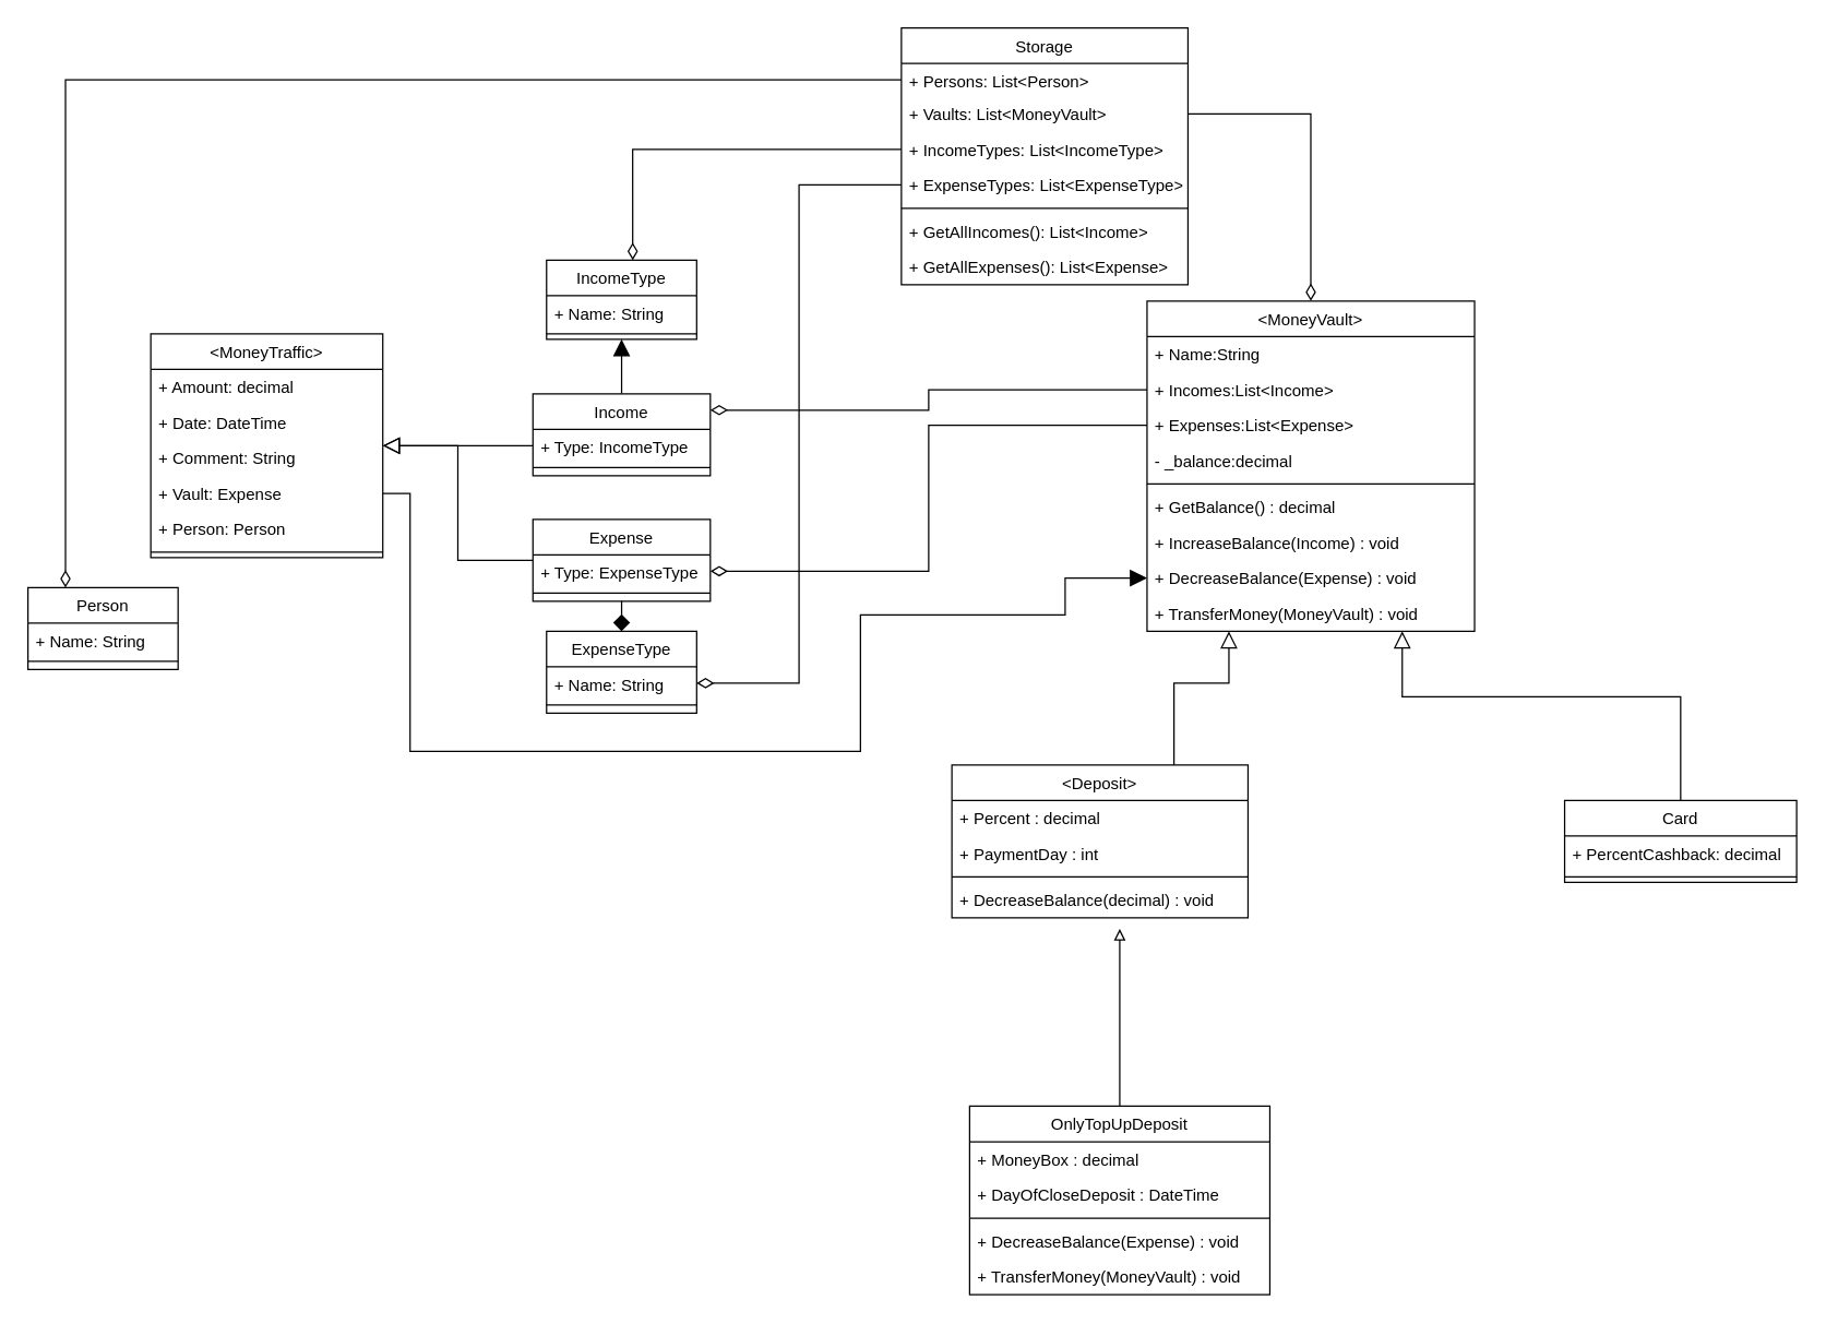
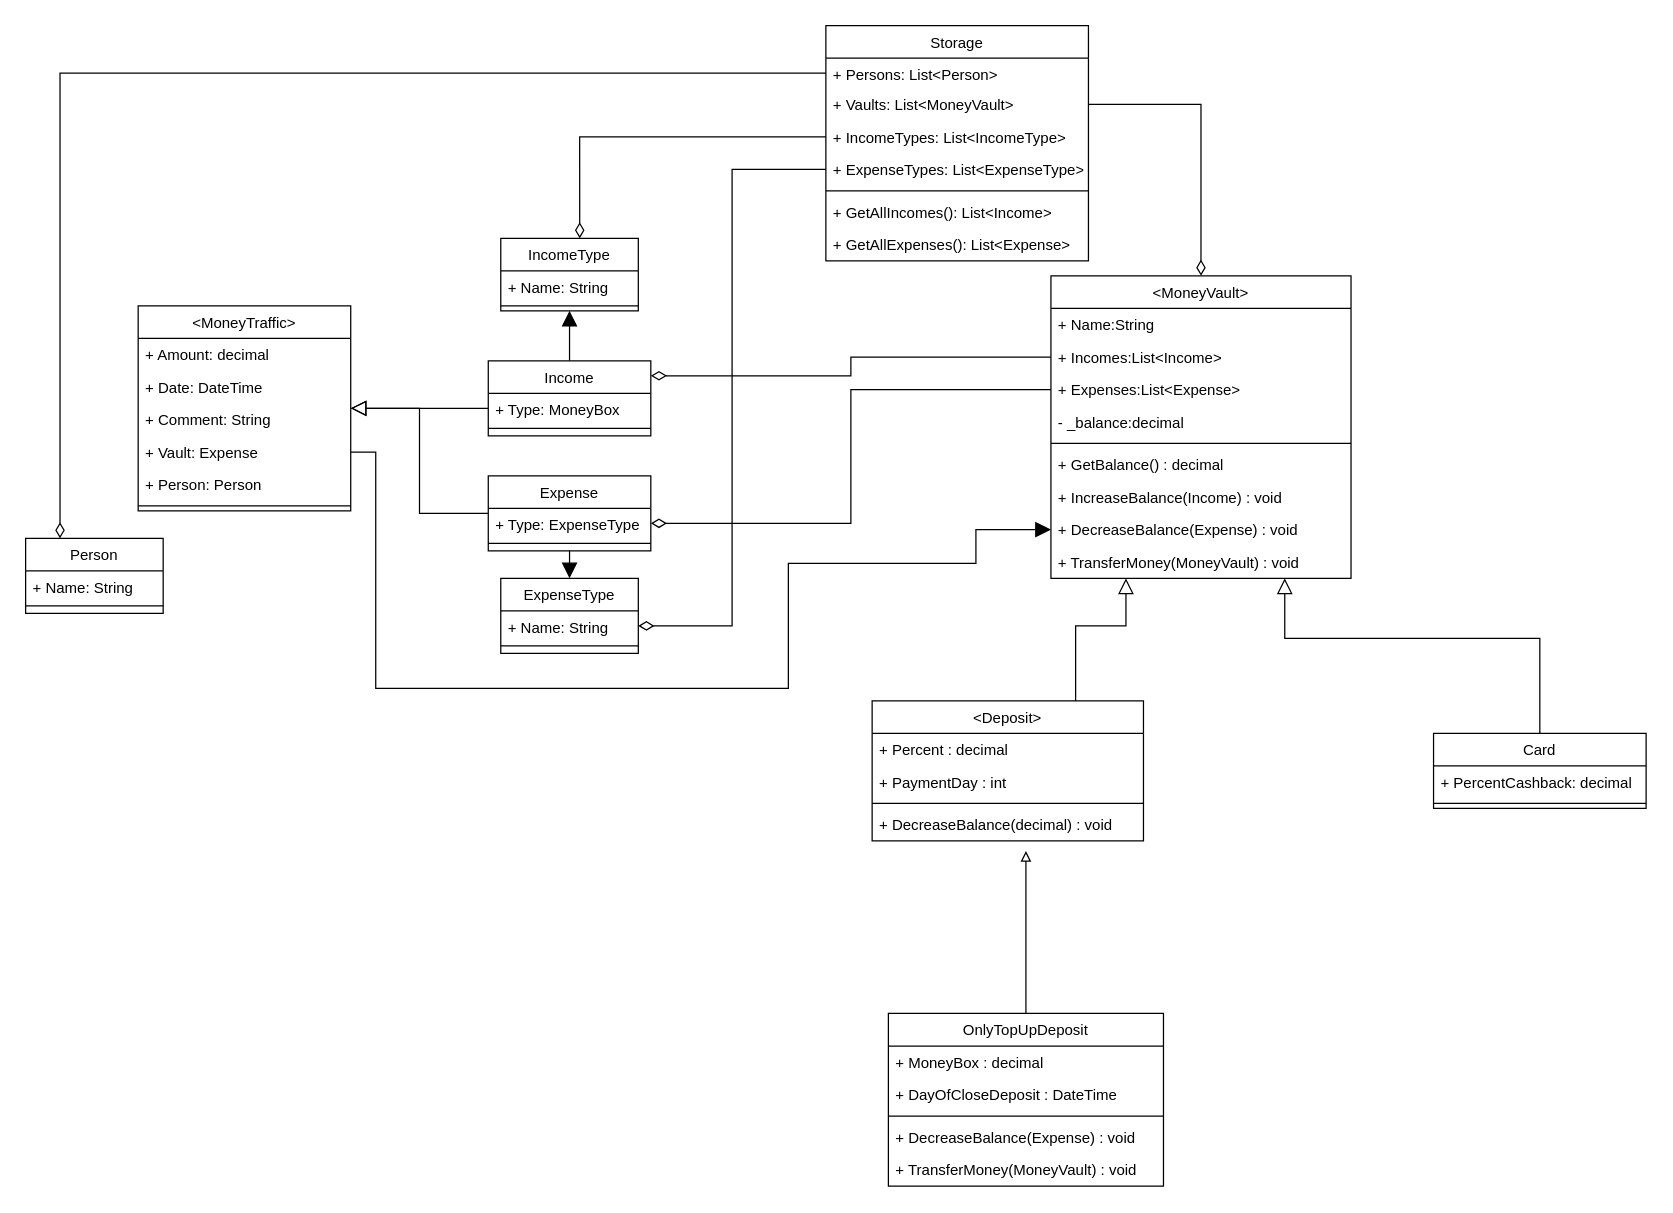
- <mxCell id="46" value="+ Type: IncomeType" style="text;align=left;verticalAlign=top;spacingLeft=4;spacingRight=4;overflow=hidden;rotatable=0;points=[[0,0.5],[1,0.5]];portConstraint=eastwest;rounded=0;shadow=0;html=0;" parent="45" vertex="1"><mxGeometry y="26" width="130" height="24" as="geometry" /></mxCell>
+ <mxCell id="46" value="+ Type: MoneyBox" style="text;align=left;verticalAlign=top;spacingLeft=4;spacingRight=4;overflow=hidden;rotatable=0;points=[[0,0.5],[1,0.5]];portConstraint=eastwest;rounded=0;shadow=0;html=0;" parent="45" vertex="1"><mxGeometry y="26" width="130" height="24" as="geometry" /></mxCell>
- <mxCell id="48" style="edgeStyle=orthogonalEdgeStyle;rounded=0;orthogonalLoop=1;jettySize=auto;html=1;exitX=0.5;exitY=1;exitDx=0;exitDy=0;endArrow=diamond;endFill=1;endSize=10;" parent="1" source="50" target="56" edge="1"><mxGeometry relative="1" as="geometry" /></mxCell>
+ <mxCell id="48" style="edgeStyle=orthogonalEdgeStyle;rounded=0;orthogonalLoop=1;jettySize=auto;html=1;exitX=0.5;exitY=1;exitDx=0;exitDy=0;endArrow=block;endFill=1;endSize=10;" parent="1" source="50" target="56" edge="1"><mxGeometry relative="1" as="geometry" /></mxCell>
